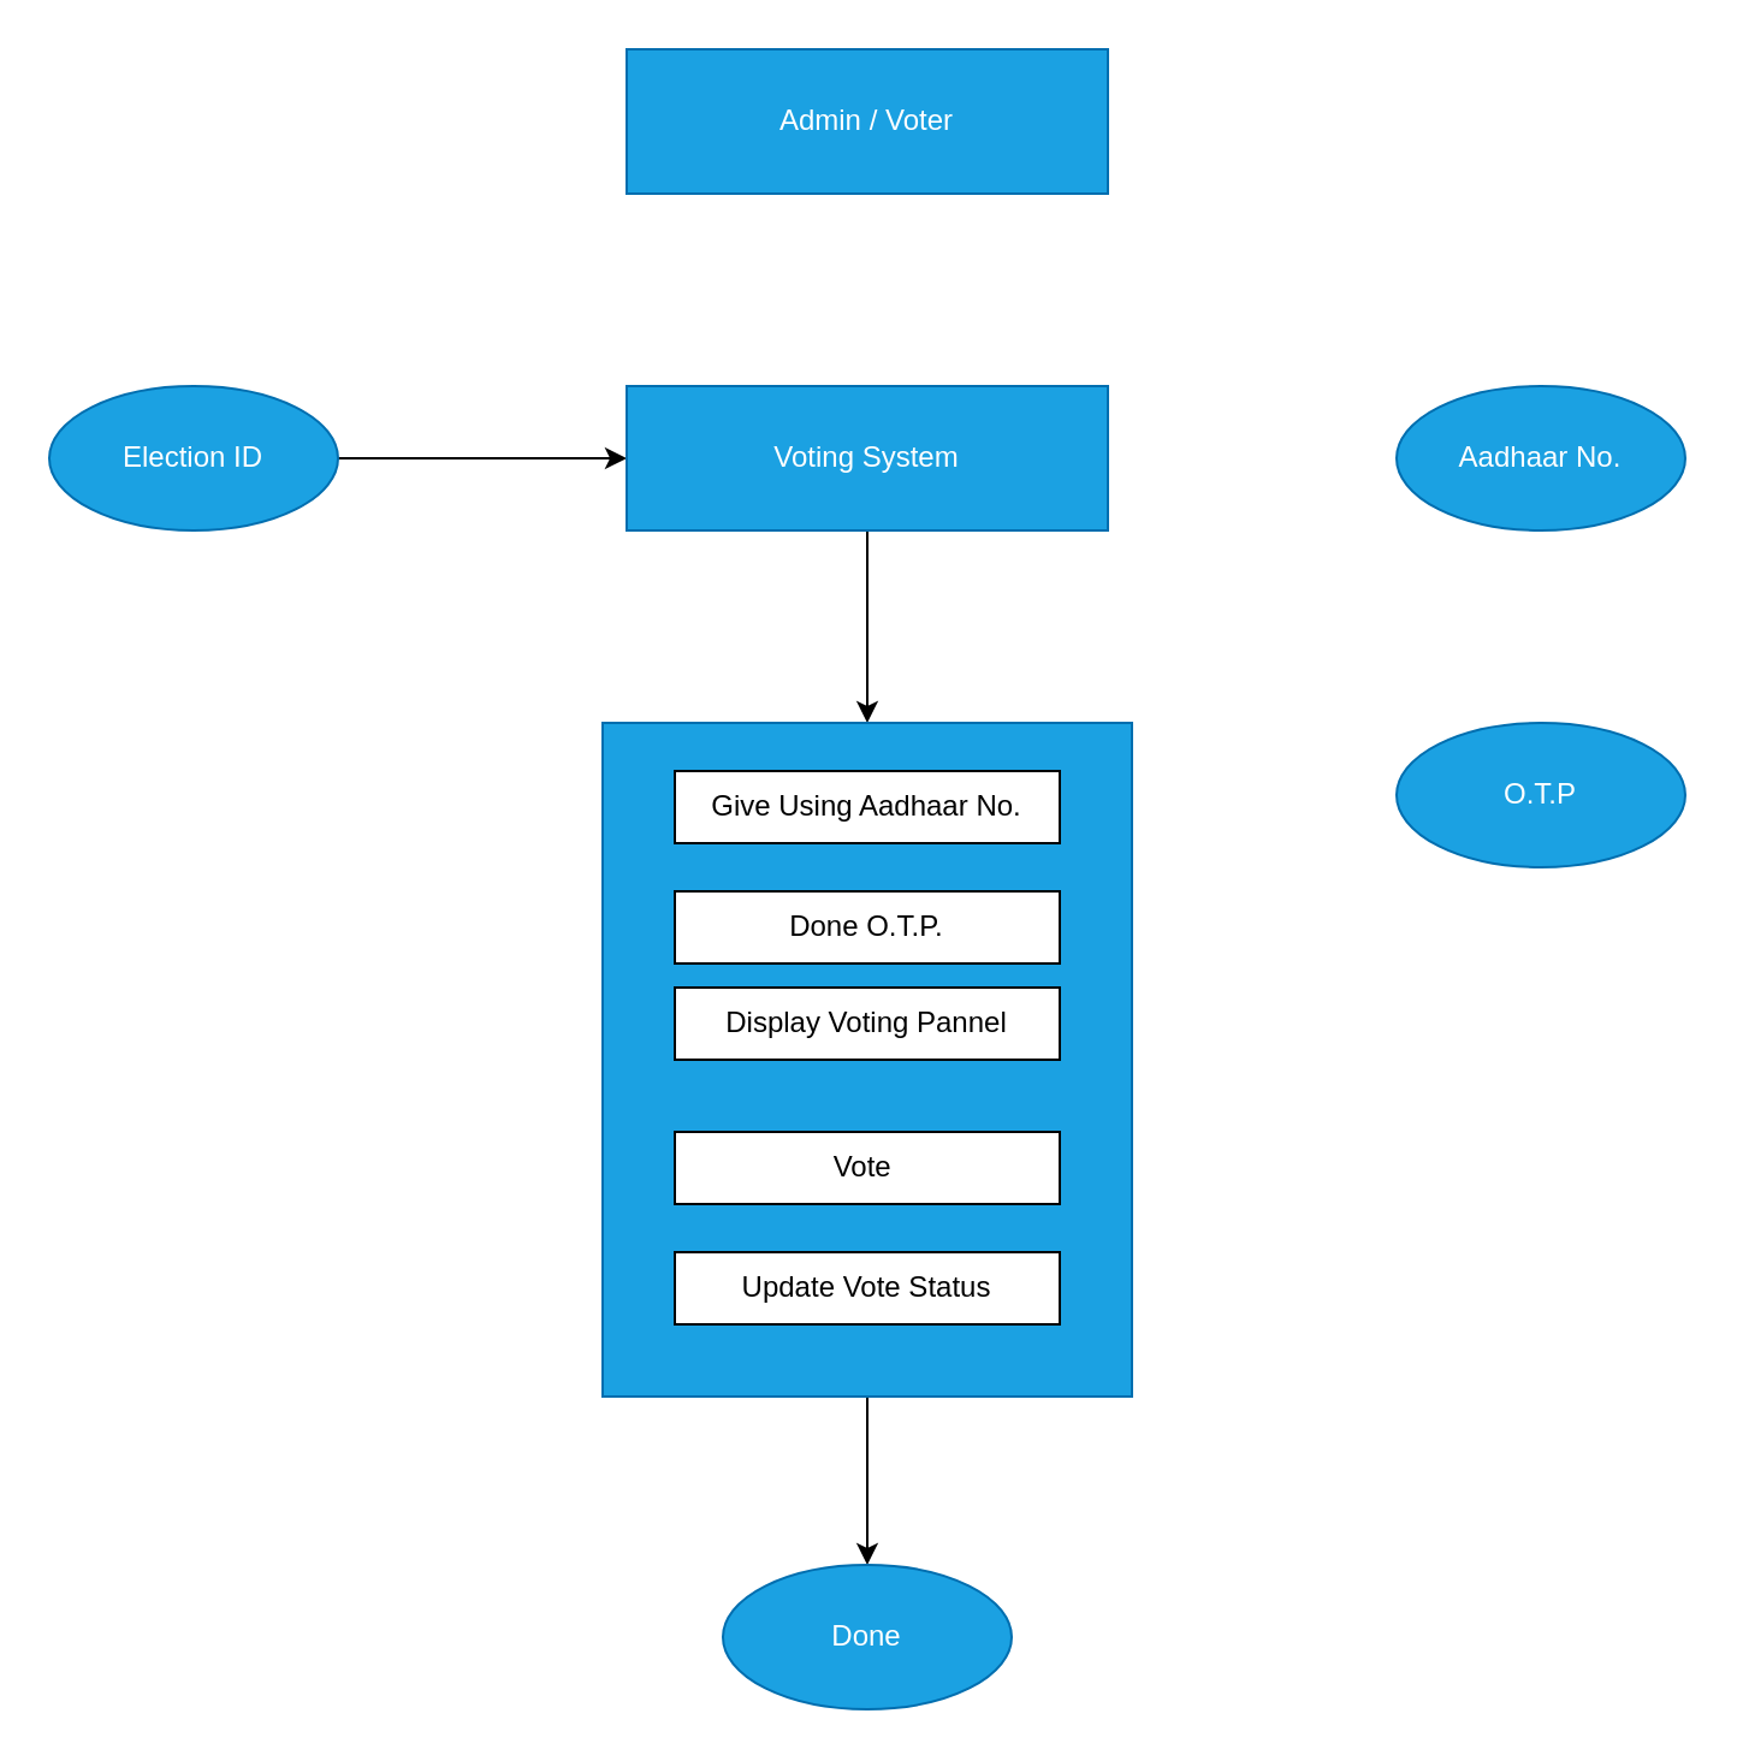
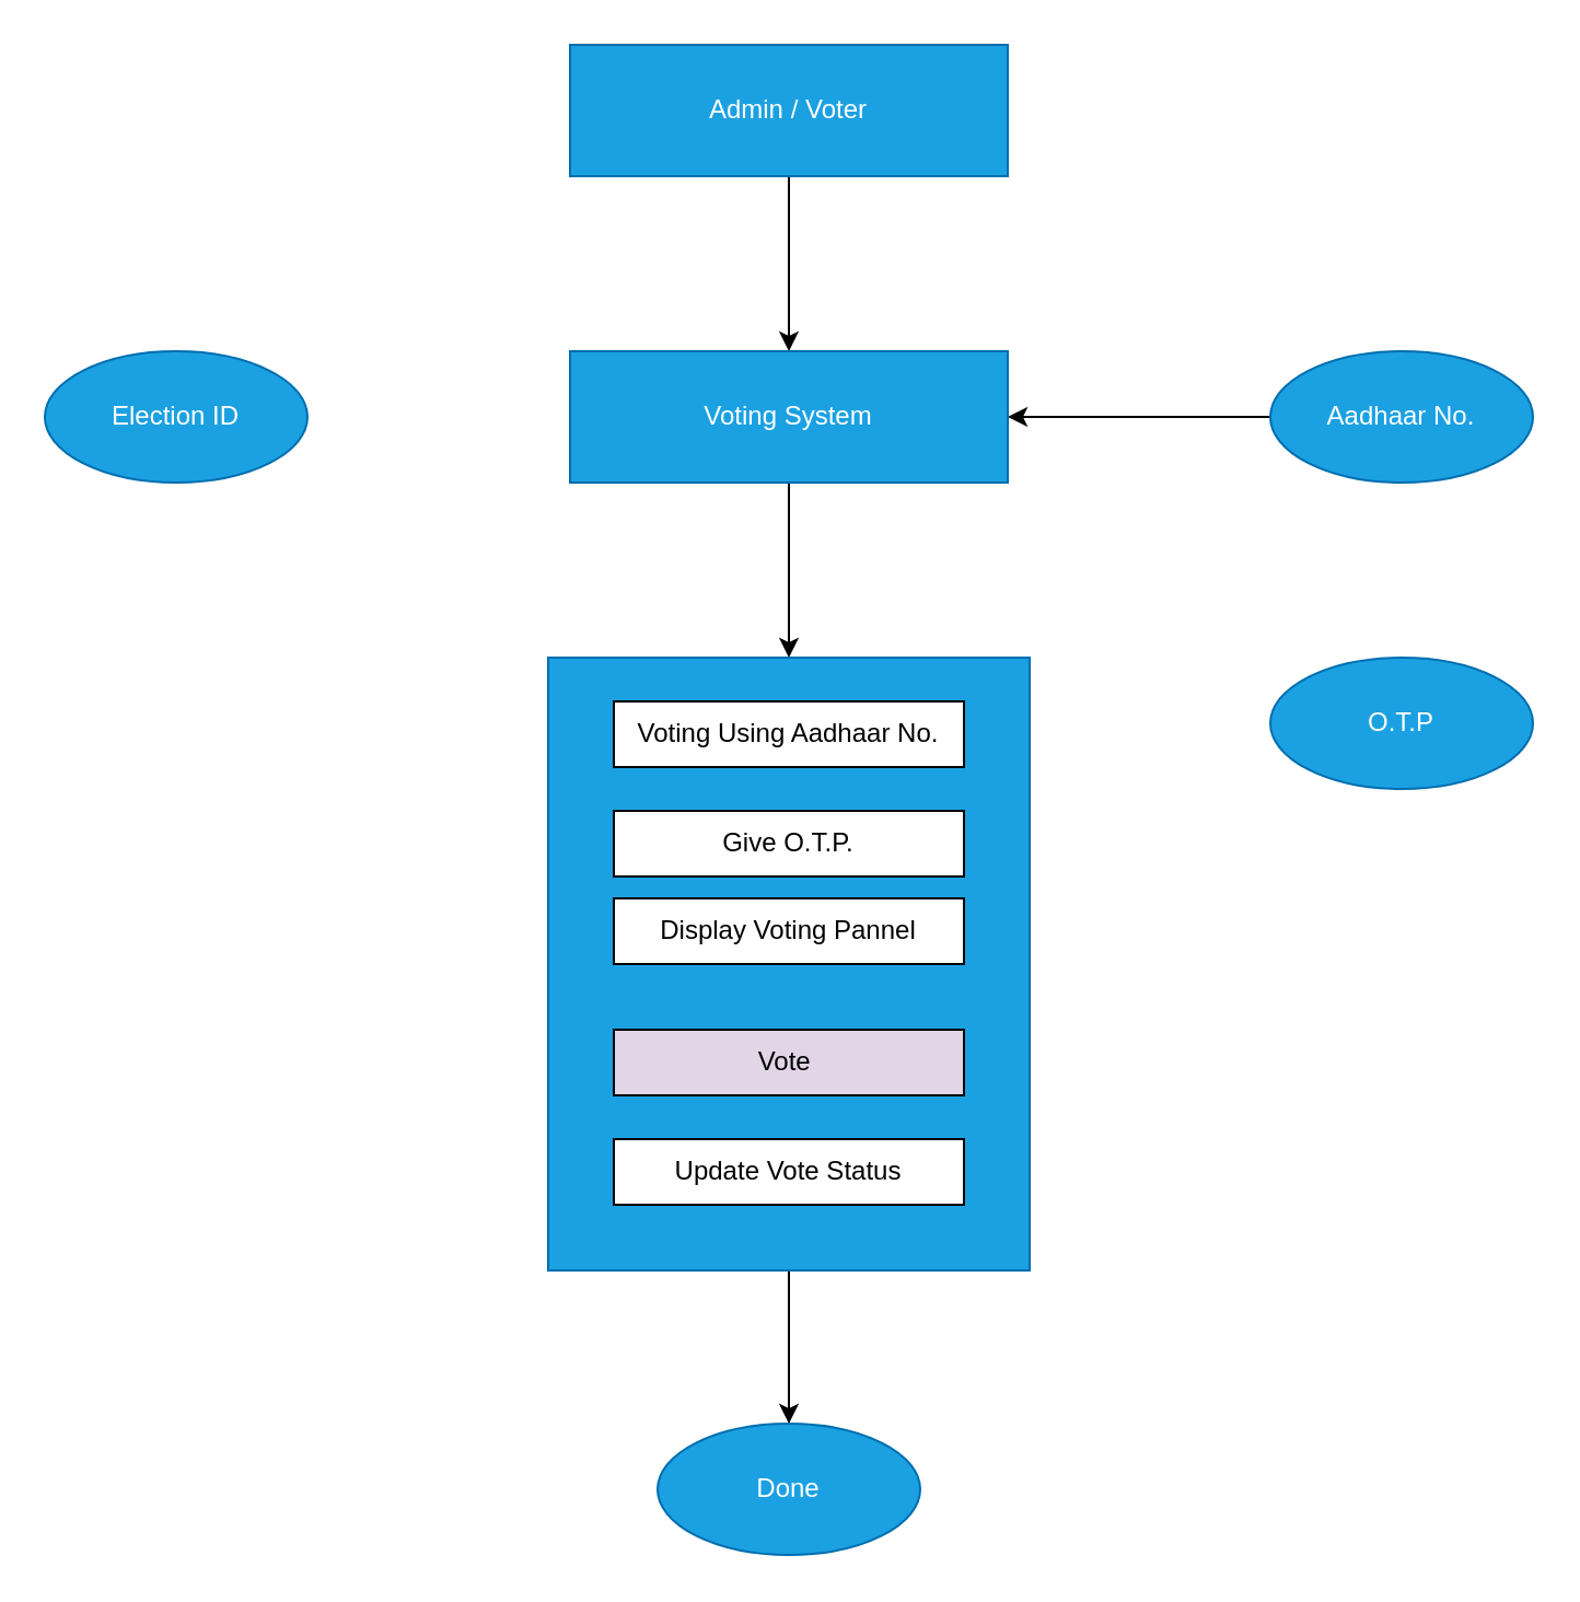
+ <mxCell id="2" value="" style="edgeStyle=orthogonalEdgeStyle;rounded=0;orthogonalLoop=1;jettySize=auto;html=1;" edge="1" parent="1" source="3" target="7"><mxGeometry relative="1" as="geometry" /></mxCell>
- <mxCell id="4" value="" style="edgeStyle=orthogonalEdgeStyle;rounded=0;orthogonalLoop=1;jettySize=auto;html=1;startArrow=classic;startFill=1;endArrow=none;endFill=0;" edge="1" parent="1" source="7" target="8"><mxGeometry relative="1" as="geometry" /></mxCell>
+ <mxCell id="5" value="" style="edgeStyle=orthogonalEdgeStyle;rounded=0;orthogonalLoop=1;jettySize=auto;html=1;endArrow=none;endFill=0;startArrow=classic;startFill=1;" edge="1" parent="1" source="7" target="9"><mxGeometry relative="1" as="geometry" /></mxCell>
- <mxCell id="13" value="Give Using Aadhaar No." style="rounded=0;whiteSpace=wrap;html=1;" vertex="1" parent="1"><mxGeometry x="280" y="320" width="160" height="30" as="geometry" /></mxCell>
+ <mxCell id="13" value="Voting Using Aadhaar No." style="rounded=0;whiteSpace=wrap;html=1;" vertex="1" parent="1"><mxGeometry x="280" y="320" width="160" height="30" as="geometry" /></mxCell>
- <mxCell id="14" value="Done O.T.P." style="rounded=0;whiteSpace=wrap;html=1;" vertex="1" parent="1"><mxGeometry x="280" y="370" width="160" height="30" as="geometry" /></mxCell>
+ <mxCell id="14" value="Give O.T.P." style="rounded=0;whiteSpace=wrap;html=1;" vertex="1" parent="1"><mxGeometry x="280" y="370" width="160" height="30" as="geometry" /></mxCell>
- <mxCell id="16" value="Vote&amp;nbsp;" style="rounded=0;whiteSpace=wrap;html=1;" vertex="1" parent="1"><mxGeometry x="280" y="470" width="160" height="30" as="geometry" /></mxCell>
+ <mxCell id="16" value="Vote&amp;nbsp;" style="rounded=0;whiteSpace=wrap;html=1;fillColor=#e1d5e7;" vertex="1" parent="1"><mxGeometry x="280" y="470" width="160" height="30" as="geometry" /></mxCell>
